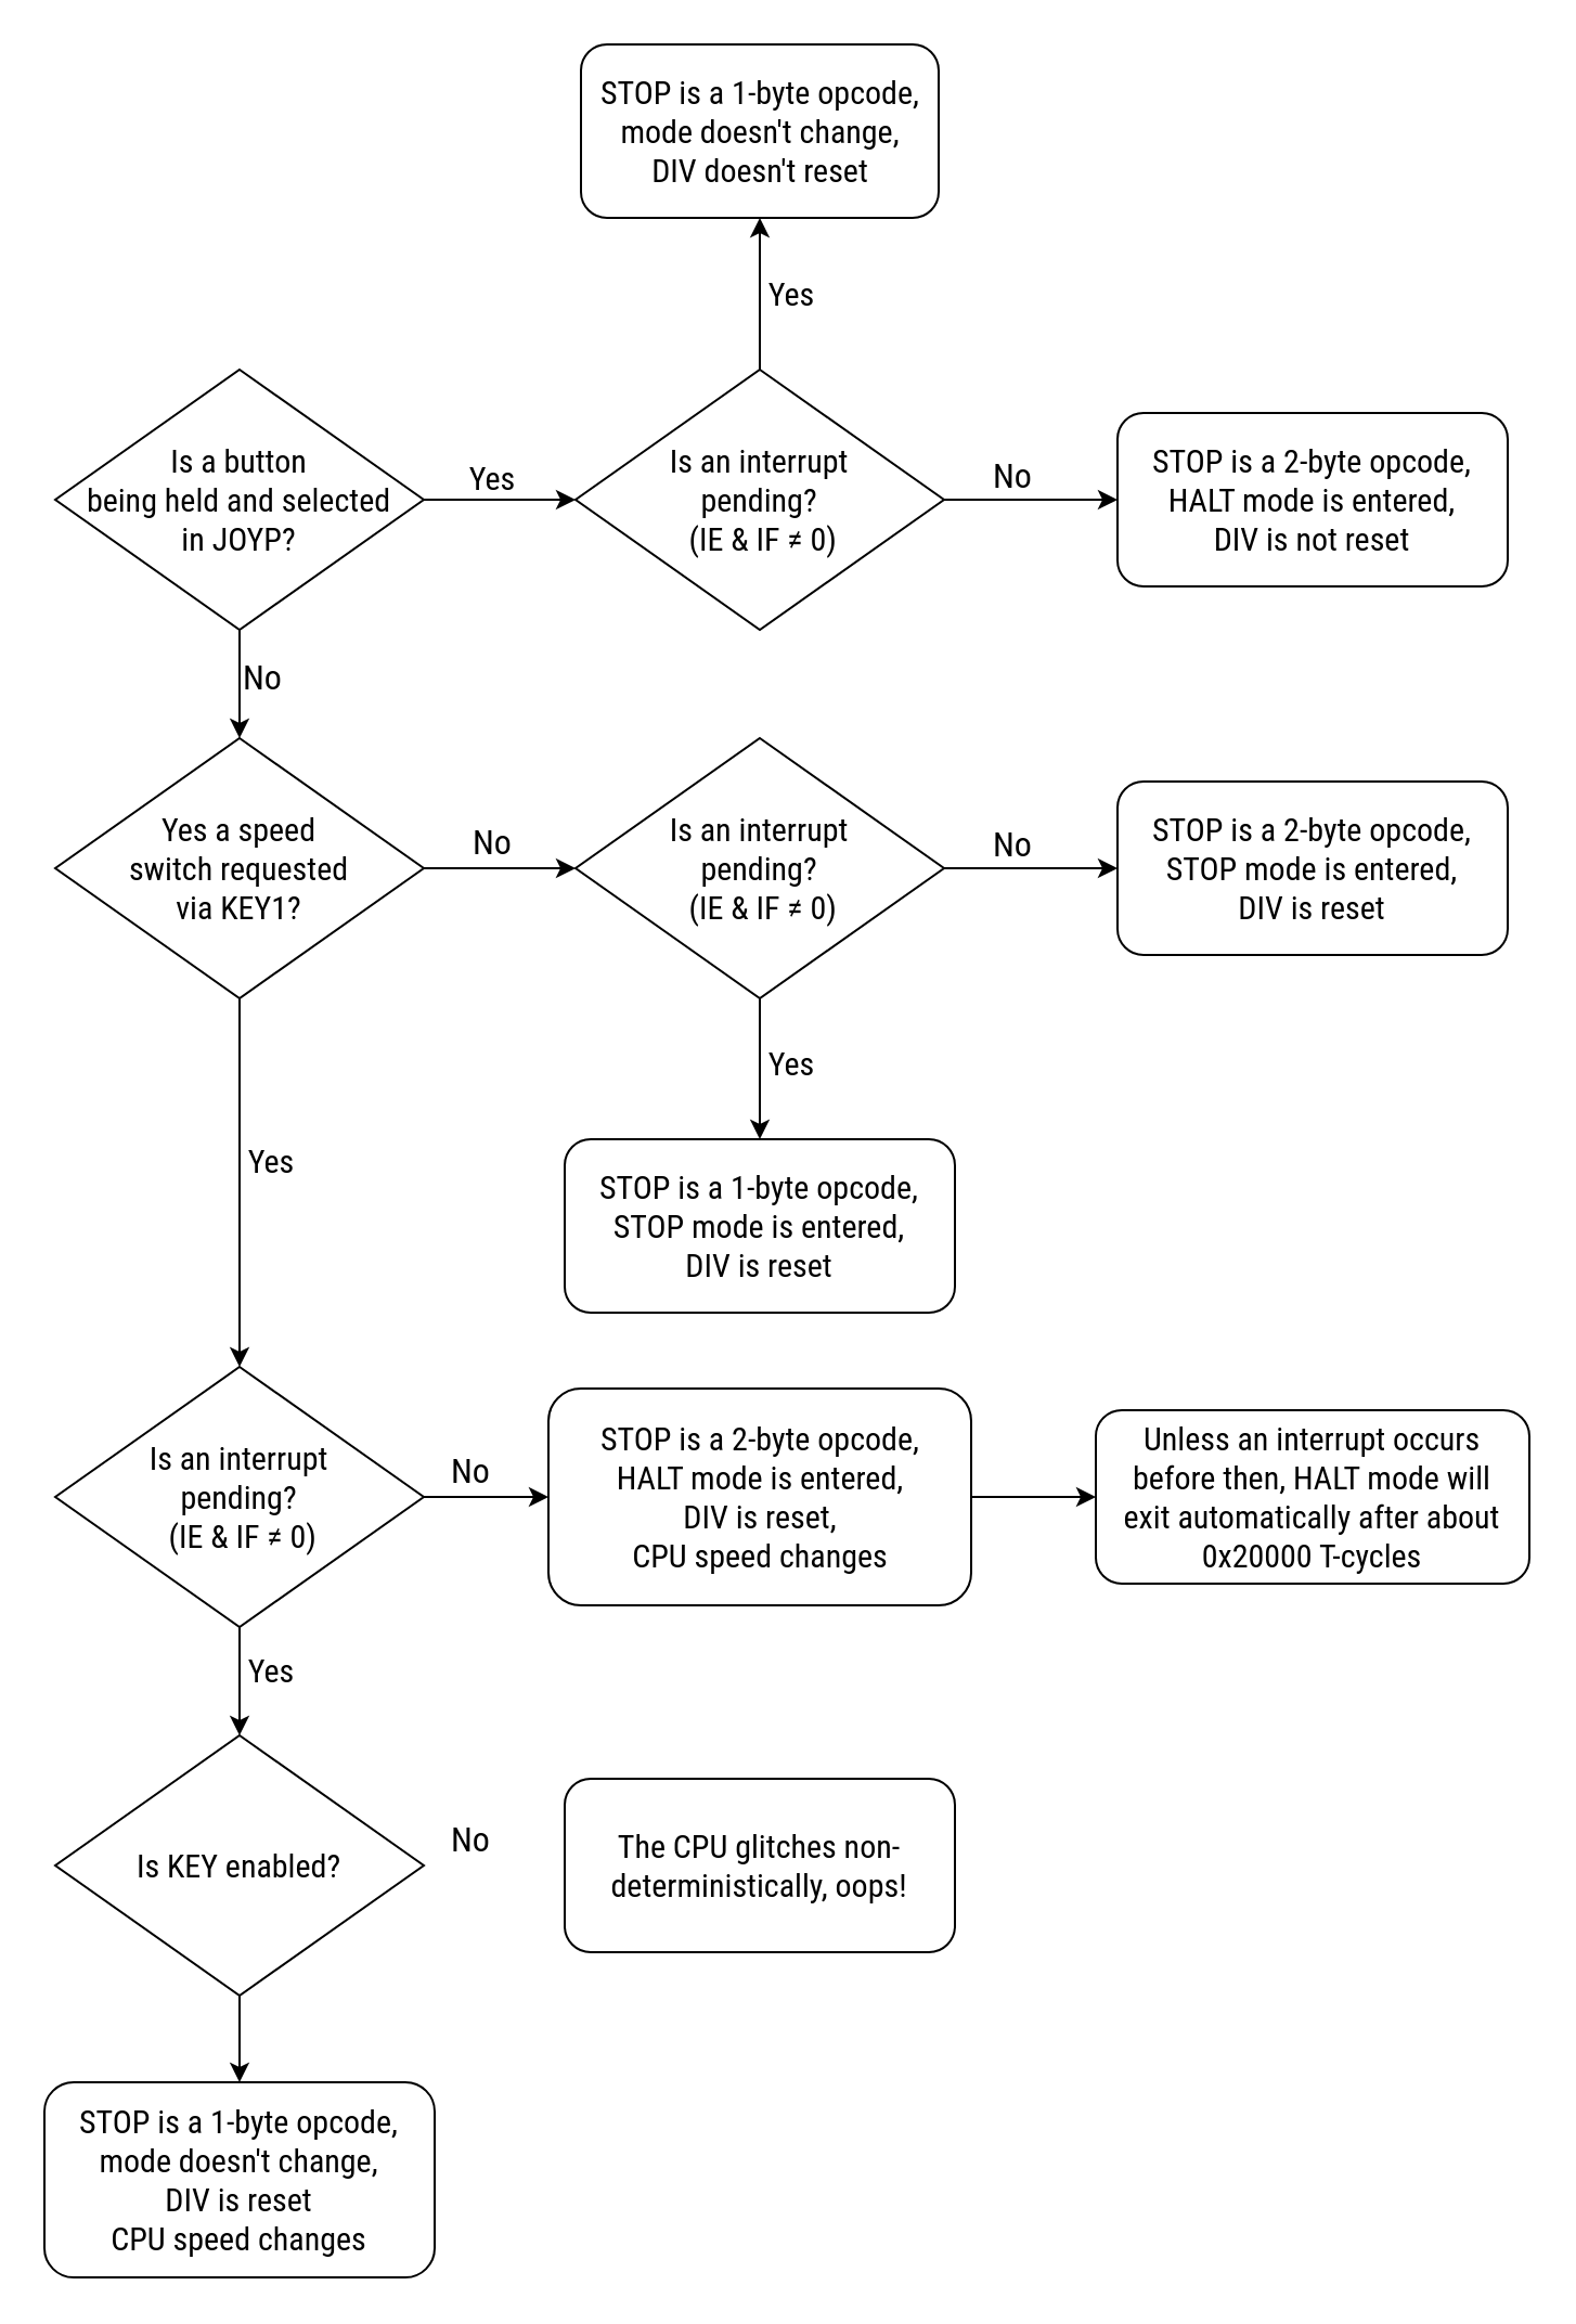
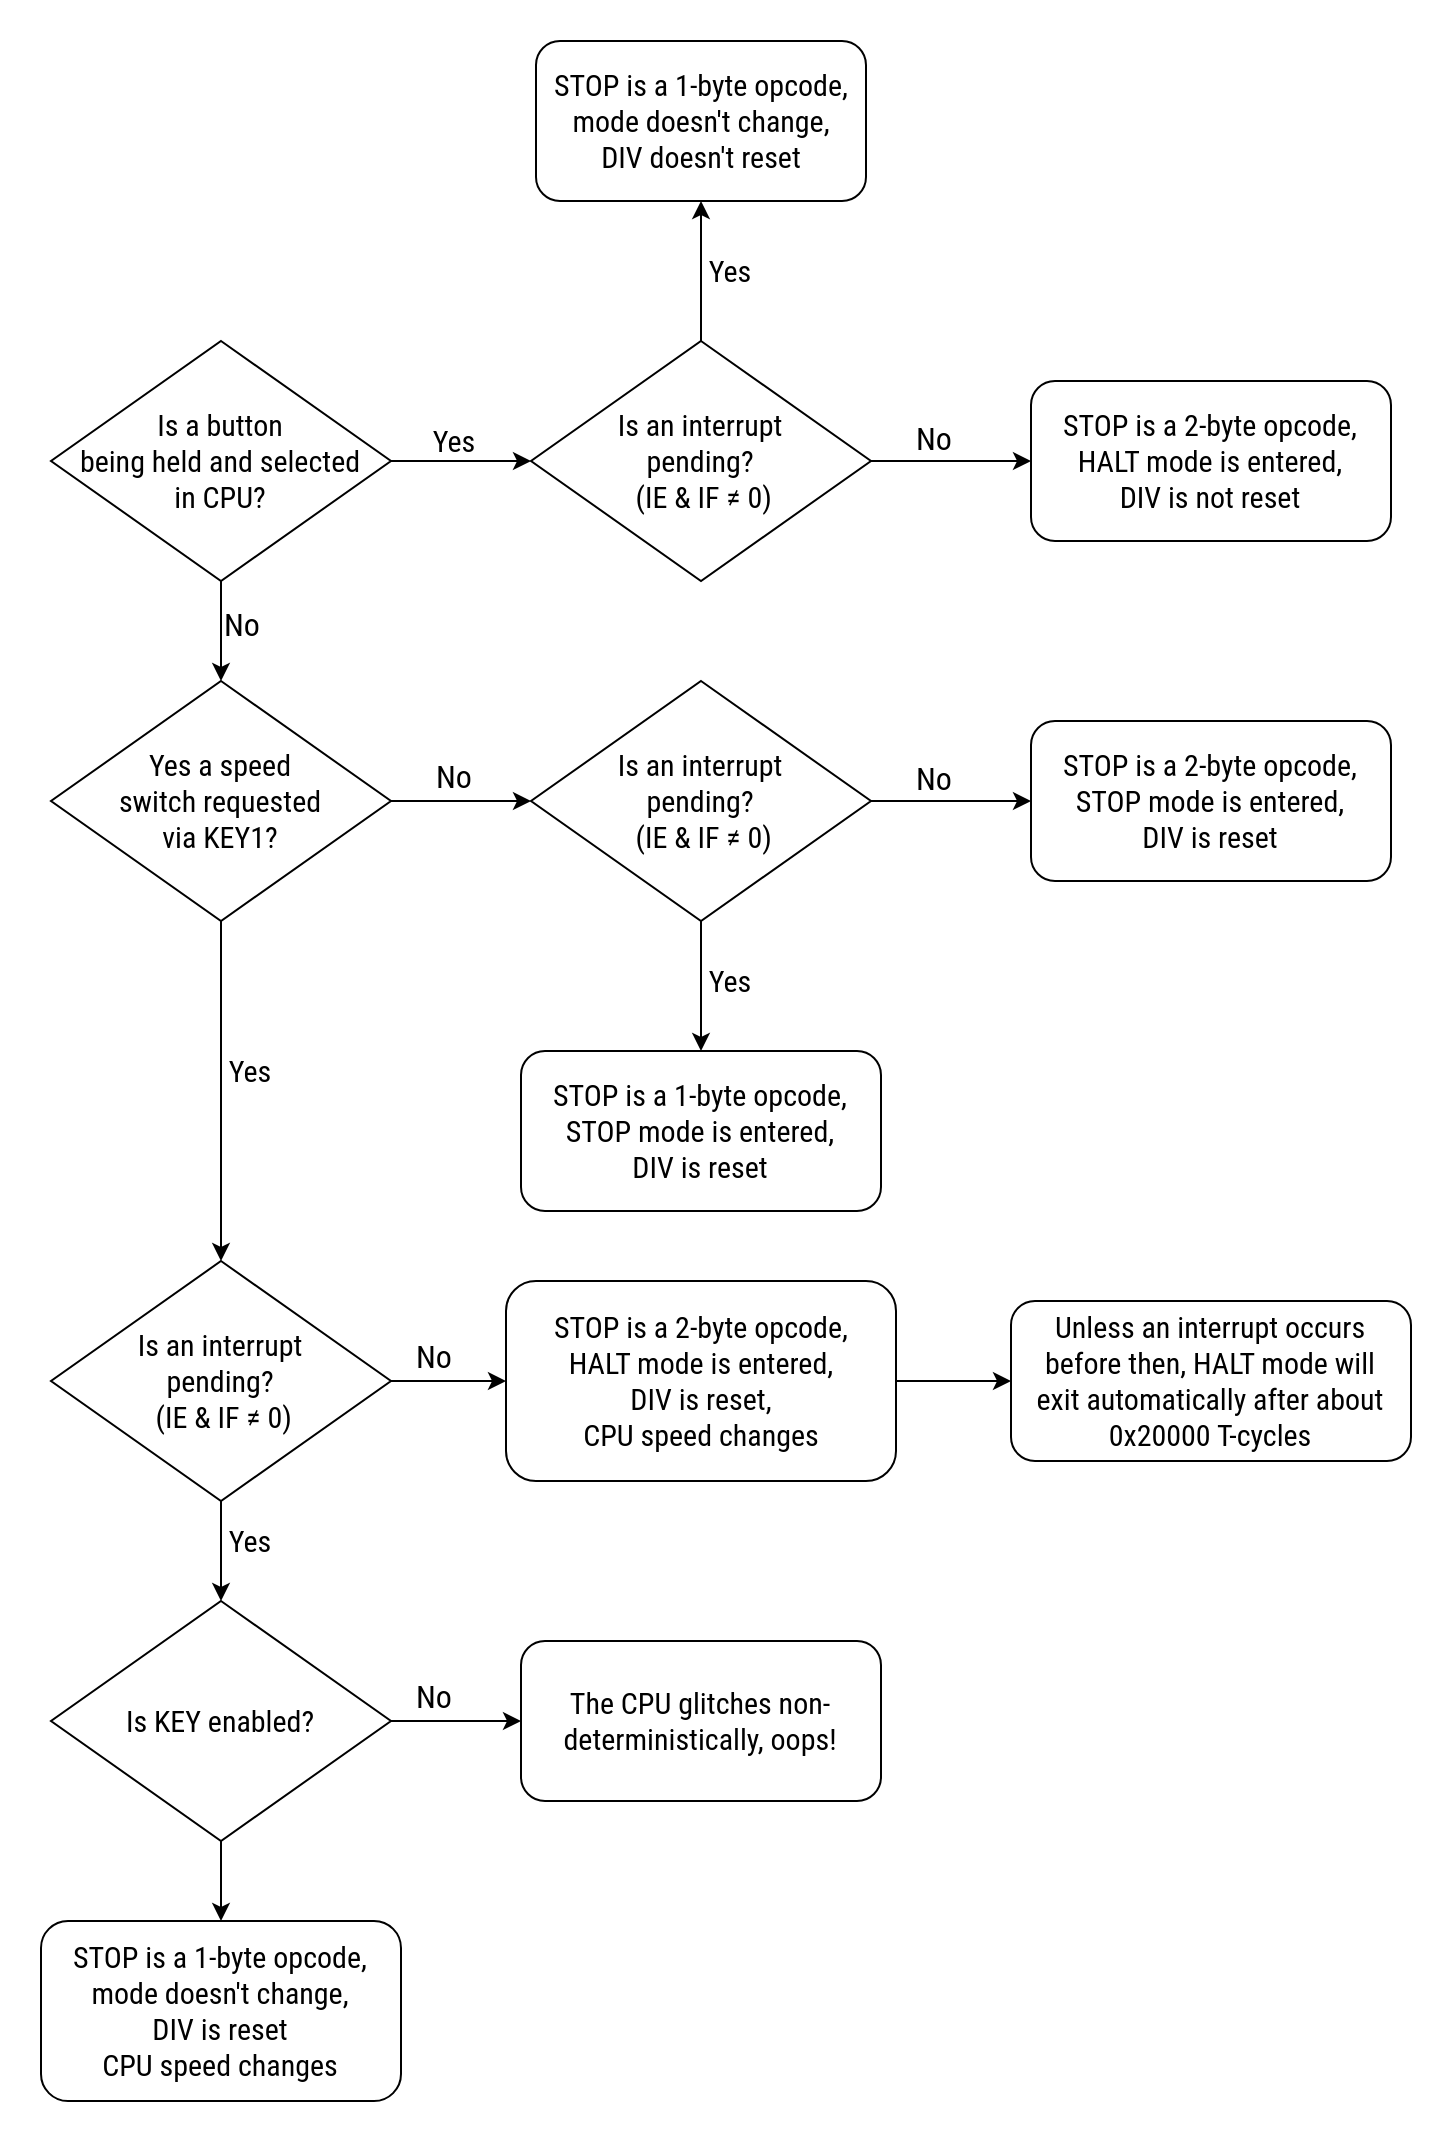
- <mxCell id="4" value="&lt;div style=&quot;font-size: 15px;&quot;&gt;&lt;font style=&quot;font-size: 15px;&quot; data-font-src=&quot;https://fonts.googleapis.com/css?family=Roboto+Condensed&quot; face=&quot;Roboto Condensed&quot;&gt;Is a button&lt;/font&gt;&lt;/div&gt;&lt;div style=&quot;font-size: 15px;&quot;&gt;&lt;font style=&quot;font-size: 15px;&quot; data-font-src=&quot;https://fonts.googleapis.com/css?family=Roboto+Condensed&quot; face=&quot;Roboto Condensed&quot;&gt;being held &lt;/font&gt;&lt;font style=&quot;font-size: 15px;&quot; data-font-src=&quot;https://fonts.googleapis.com/css?family=Roboto+Condensed&quot; face=&quot;Roboto Condensed&quot;&gt;and selected&lt;/font&gt;&lt;/div&gt;&lt;div style=&quot;font-size: 15px;&quot;&gt;&lt;font style=&quot;font-size: 15px;&quot; data-font-src=&quot;https://fonts.googleapis.com/css?family=Roboto+Condensed&quot; face=&quot;Roboto Condensed&quot;&gt;in JOYP?&lt;/font&gt;&lt;/div&gt;" style="rhombus;whiteSpace=wrap;html=1;" parent="1" vertex="1"><mxGeometry x="25" y="170" width="170" height="120" as="geometry" /></mxCell>
+ <mxCell id="4" value="&lt;div style=&quot;font-size: 15px;&quot;&gt;&lt;font style=&quot;font-size: 15px;&quot; data-font-src=&quot;https://fonts.googleapis.com/css?family=Roboto+Condensed&quot; face=&quot;Roboto Condensed&quot;&gt;Is a button&lt;/font&gt;&lt;/div&gt;&lt;div style=&quot;font-size: 15px;&quot;&gt;&lt;font style=&quot;font-size: 15px;&quot; data-font-src=&quot;https://fonts.googleapis.com/css?family=Roboto+Condensed&quot; face=&quot;Roboto Condensed&quot;&gt;being held &lt;/font&gt;&lt;font style=&quot;font-size: 15px;&quot; data-font-src=&quot;https://fonts.googleapis.com/css?family=Roboto+Condensed&quot; face=&quot;Roboto Condensed&quot;&gt;and selected&lt;/font&gt;&lt;/div&gt;&lt;div style=&quot;font-size: 15px;&quot;&gt;&lt;font style=&quot;font-size: 15px;&quot; data-font-src=&quot;https://fonts.googleapis.com/css?family=Roboto+Condensed&quot; face=&quot;Roboto Condensed&quot;&gt;in CPU?&lt;/font&gt;&lt;/div&gt;" style="rhombus;whiteSpace=wrap;html=1;" parent="1" vertex="1"><mxGeometry x="25" y="170" width="170" height="120" as="geometry" /></mxCell>
+ <mxCell id="11" style="edgeStyle=orthogonalEdgeStyle;rounded=0;orthogonalLoop=1;jettySize=auto;html=1;entryX=0;entryY=0.5;entryDx=0;entryDy=0;" parent="1" source="13" target="26" edge="1"><mxGeometry relative="1" as="geometry" /></mxCell>
